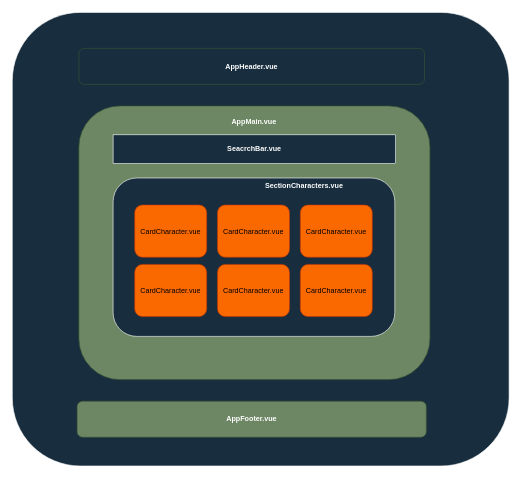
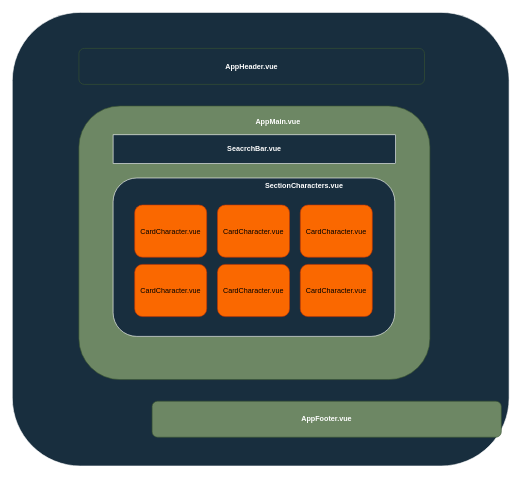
- <mxCell id="15" value="&lt;b&gt;AppMain.vue&lt;/b&gt;" style="text;html=1;align=center;verticalAlign=middle;whiteSpace=wrap;rounded=0;fontColor=#FFFFFF;" parent="1" vertex="1"><mxGeometry x="392.75" y="188" width="60" height="30" as="geometry" /></mxCell>
+ <mxCell id="15" value="&lt;b&gt;AppMain.vue&lt;/b&gt;" style="text;html=1;align=center;verticalAlign=middle;whiteSpace=wrap;rounded=0;fontColor=#FFFFFF;" parent="1" vertex="1"><mxGeometry x="432.75" y="188" width="60" height="30" as="geometry" /></mxCell>
- <mxCell id="5" value="&lt;b&gt;AppFooter.vue&lt;/b&gt;" style="rounded=1;whiteSpace=wrap;html=1;labelBackgroundColor=none;fillColor=#6d8764;strokeColor=#3A5431;fontColor=#ffffff;" parent="1" vertex="1"><mxGeometry x="128" y="668" width="582" height="60" as="geometry" /></mxCell>
+ <mxCell id="5" value="&lt;b&gt;AppFooter.vue&lt;/b&gt;" style="rounded=1;whiteSpace=wrap;html=1;labelBackgroundColor=none;fillColor=#6d8764;strokeColor=#3A5431;fontColor=#ffffff;" parent="1" vertex="1"><mxGeometry x="253" y="668" width="582" height="60" as="geometry" /></mxCell>
